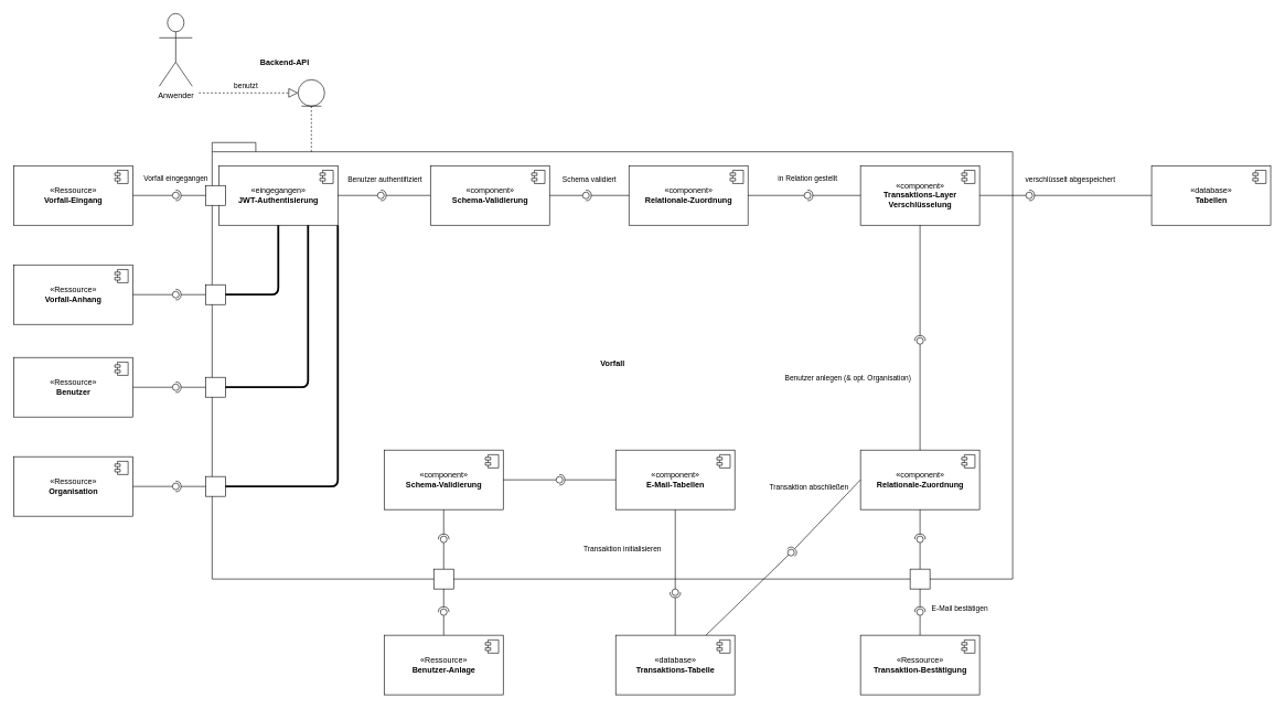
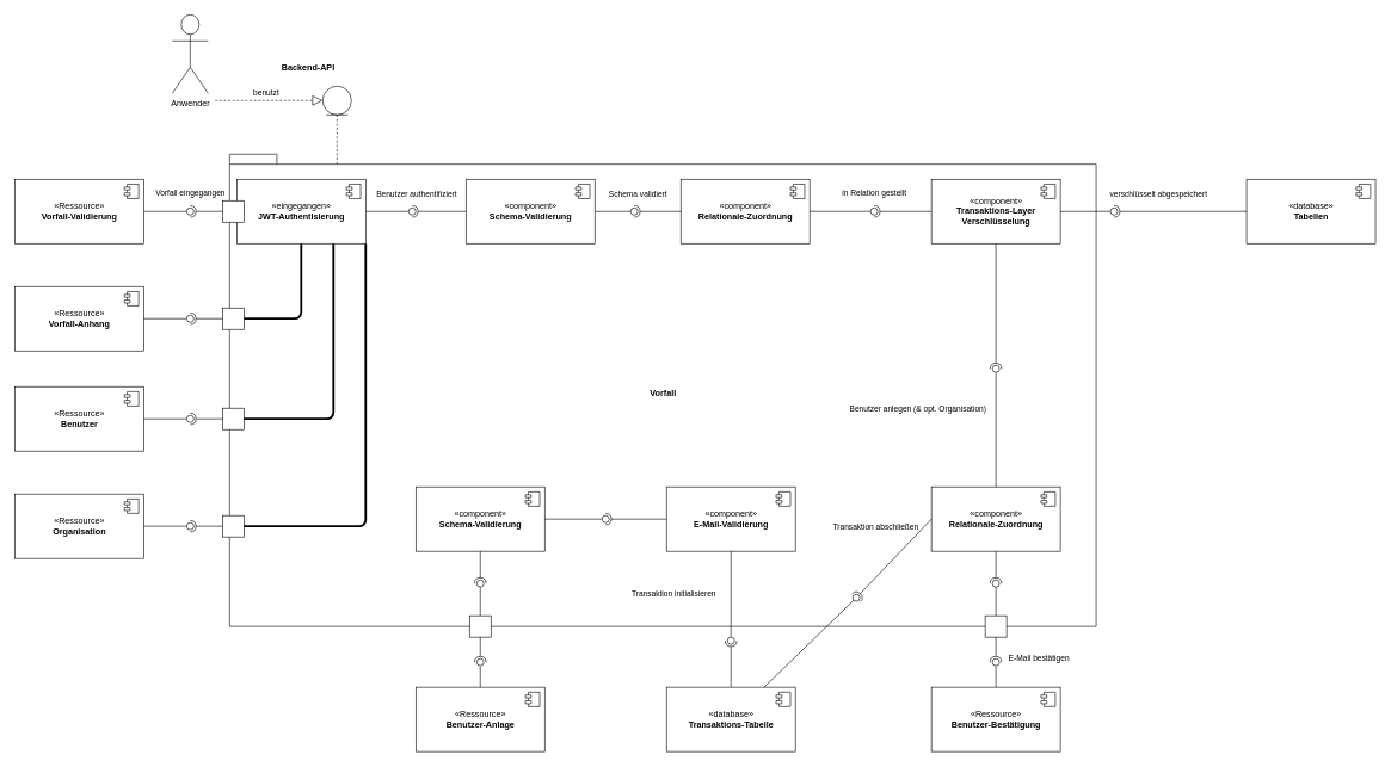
- <mxCell id="10" value="«Ressource»&lt;br&gt;&lt;b&gt;Vorfall-Eingang&lt;/b&gt;" style="html=1;dropTarget=0;" parent="1" vertex="1"><mxGeometry x="20" y="250" width="180" height="90" as="geometry" /></mxCell>
+ <mxCell id="10" value="«Ressource»&lt;br&gt;&lt;b&gt;Vorfall-Validierung&lt;/b&gt;" style="html=1;dropTarget=0;" parent="1" vertex="1"><mxGeometry x="20" y="250" width="180" height="90" as="geometry" /></mxCell>
- <mxCell id="67" value="«component»&lt;br&gt;&lt;b&gt;E-Mail-Tabellen&lt;/b&gt;" style="html=1;dropTarget=0;" vertex="1" parent="1"><mxGeometry x="930" y="680" width="180" height="90" as="geometry" /></mxCell>
+ <mxCell id="67" value="«component»&lt;br&gt;&lt;b&gt;E-Mail-Validierung&lt;/b&gt;" style="html=1;dropTarget=0;" vertex="1" parent="1"><mxGeometry x="930" y="680" width="180" height="90" as="geometry" /></mxCell>
- <mxCell id="80" value="«Ressource»&lt;br&gt;&lt;b&gt;Transaktion-Bestätigung&lt;/b&gt;" style="html=1;dropTarget=0;" vertex="1" parent="1"><mxGeometry x="1300" y="960" width="180" height="90" as="geometry" /></mxCell>
+ <mxCell id="80" value="«Ressource»&lt;br&gt;&lt;b&gt;Benutzer-Bestätigung&lt;/b&gt;" style="html=1;dropTarget=0;" vertex="1" parent="1"><mxGeometry x="1300" y="960" width="180" height="90" as="geometry" /></mxCell>
